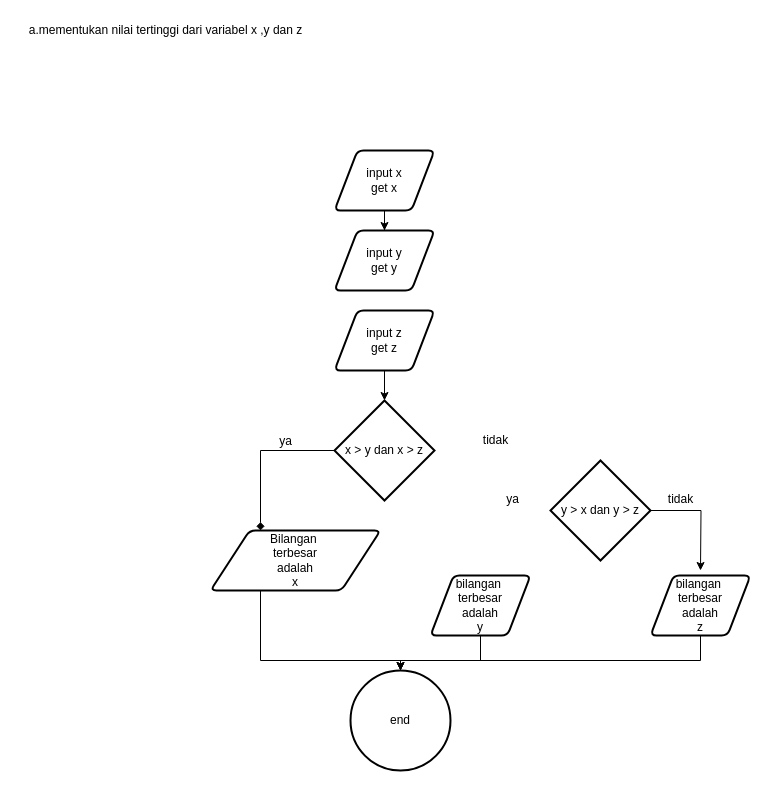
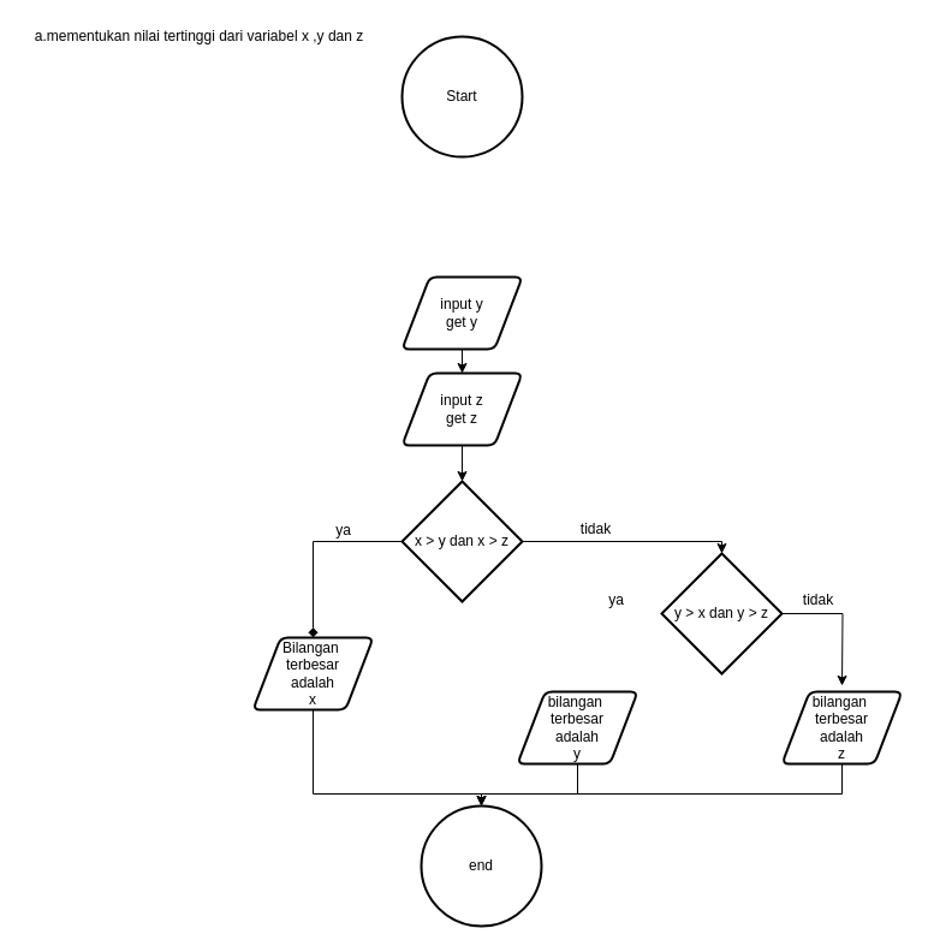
+ <mxCell id="2" value="Start" style="strokeWidth=2;html=1;shape=mxgraph.flowchart.start_2;whiteSpace=wrap;" vertex="1" parent="1"><mxGeometry x="334" y="30" width="100" height="100" as="geometry" /></mxCell>
- <mxCell id="4" value="input x&lt;br&gt;get x" style="shape=parallelogram;html=1;strokeWidth=2;perimeter=parallelogramPerimeter;whiteSpace=wrap;rounded=1;arcSize=12;size=0.23;" vertex="1" parent="1"><mxGeometry x="334" y="150" width="100" height="60" as="geometry" /></mxCell>
- <mxCell id="3" style="edgeStyle=orthogonalEdgeStyle;rounded=0;orthogonalLoop=1;jettySize=auto;html=1;" edge="1" parent="1" source="4" target="6"><mxGeometry relative="1" as="geometry"><mxPoint x="384" y="340" as="targetPoint" /></mxGeometry></mxCell>
+ <mxCell id="5" value="" style="edgeStyle=orthogonalEdgeStyle;rounded=0;orthogonalLoop=1;jettySize=auto;html=1;" edge="1" parent="1" source="6" target="8"><mxGeometry relative="1" as="geometry" /></mxCell>
+ <mxCell id="10" style="edgeStyle=orthogonalEdgeStyle;rounded=0;orthogonalLoop=1;jettySize=auto;html=1;" edge="1" parent="1" source="11" target="21"><mxGeometry relative="1" as="geometry"><mxPoint x="600" y="470" as="targetPoint" /><Array as="points"><mxPoint x="600" y="450" /></Array></mxGeometry></mxCell>
- <mxCell id="13" value="Bilangan&amp;nbsp;&lt;br&gt;terbesar&lt;br&gt;adalah&lt;br&gt;x" style="shape=parallelogram;html=1;strokeWidth=2;perimeter=parallelogramPerimeter;whiteSpace=wrap;rounded=1;arcSize=12;size=0.23;" vertex="1" parent="1"><mxGeometry x="210" y="530" width="170" height="60" as="geometry" /></mxCell>
+ <mxCell id="13" value="Bilangan&amp;nbsp;&lt;br&gt;terbesar&lt;br&gt;adalah&lt;br&gt;x" style="shape=parallelogram;html=1;strokeWidth=2;perimeter=parallelogramPerimeter;whiteSpace=wrap;rounded=1;arcSize=12;size=0.23;" vertex="1" parent="1"><mxGeometry x="210" y="530" width="100" height="60" as="geometry" /></mxCell>
